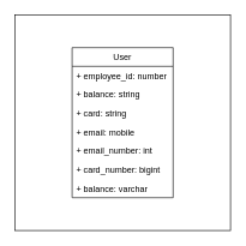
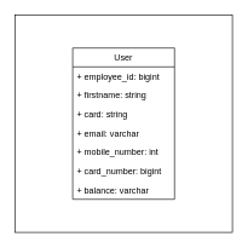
- <mxCell id="4" value="+ employee_id: number" style="text;strokeColor=none;fillColor=none;align=left;verticalAlign=top;spacingLeft=4;spacingRight=4;overflow=hidden;rotatable=0;points=[[0,0.5],[1,0.5]];portConstraint=eastwest;" vertex="1" parent="3"><mxGeometry y="26" width="140" height="26" as="geometry" /></mxCell>
+ <mxCell id="4" value="+ employee_id: bigint" style="text;strokeColor=none;fillColor=none;align=left;verticalAlign=top;spacingLeft=4;spacingRight=4;overflow=hidden;rotatable=0;points=[[0,0.5],[1,0.5]];portConstraint=eastwest;" vertex="1" parent="3"><mxGeometry y="26" width="140" height="26" as="geometry" /></mxCell>
- <mxCell id="5" value="+ balance: string" style="text;strokeColor=none;fillColor=none;align=left;verticalAlign=top;spacingLeft=4;spacingRight=4;overflow=hidden;rotatable=0;points=[[0,0.5],[1,0.5]];portConstraint=eastwest;" vertex="1" parent="3"><mxGeometry y="52" width="140" height="26" as="geometry" /></mxCell>
+ <mxCell id="5" value="+ firstname: string" style="text;strokeColor=none;fillColor=none;align=left;verticalAlign=top;spacingLeft=4;spacingRight=4;overflow=hidden;rotatable=0;points=[[0,0.5],[1,0.5]];portConstraint=eastwest;" vertex="1" parent="3"><mxGeometry y="52" width="140" height="26" as="geometry" /></mxCell>
- <mxCell id="7" value="+ email: mobile" style="text;strokeColor=none;fillColor=none;align=left;verticalAlign=top;spacingLeft=4;spacingRight=4;overflow=hidden;rotatable=0;points=[[0,0.5],[1,0.5]];portConstraint=eastwest;" vertex="1" parent="3"><mxGeometry y="104" width="140" height="26" as="geometry" /></mxCell>
+ <mxCell id="7" value="+ email: varchar" style="text;strokeColor=none;fillColor=none;align=left;verticalAlign=top;spacingLeft=4;spacingRight=4;overflow=hidden;rotatable=0;points=[[0,0.5],[1,0.5]];portConstraint=eastwest;" vertex="1" parent="3"><mxGeometry y="104" width="140" height="26" as="geometry" /></mxCell>
- <mxCell id="8" value="+ email_number: int" style="text;strokeColor=none;fillColor=none;align=left;verticalAlign=top;spacingLeft=4;spacingRight=4;overflow=hidden;rotatable=0;points=[[0,0.5],[1,0.5]];portConstraint=eastwest;" vertex="1" parent="3"><mxGeometry y="130" width="140" height="26" as="geometry" /></mxCell>
+ <mxCell id="8" value="+ mobile_number: int" style="text;strokeColor=none;fillColor=none;align=left;verticalAlign=top;spacingLeft=4;spacingRight=4;overflow=hidden;rotatable=0;points=[[0,0.5],[1,0.5]];portConstraint=eastwest;" vertex="1" parent="3"><mxGeometry y="130" width="140" height="26" as="geometry" /></mxCell>
